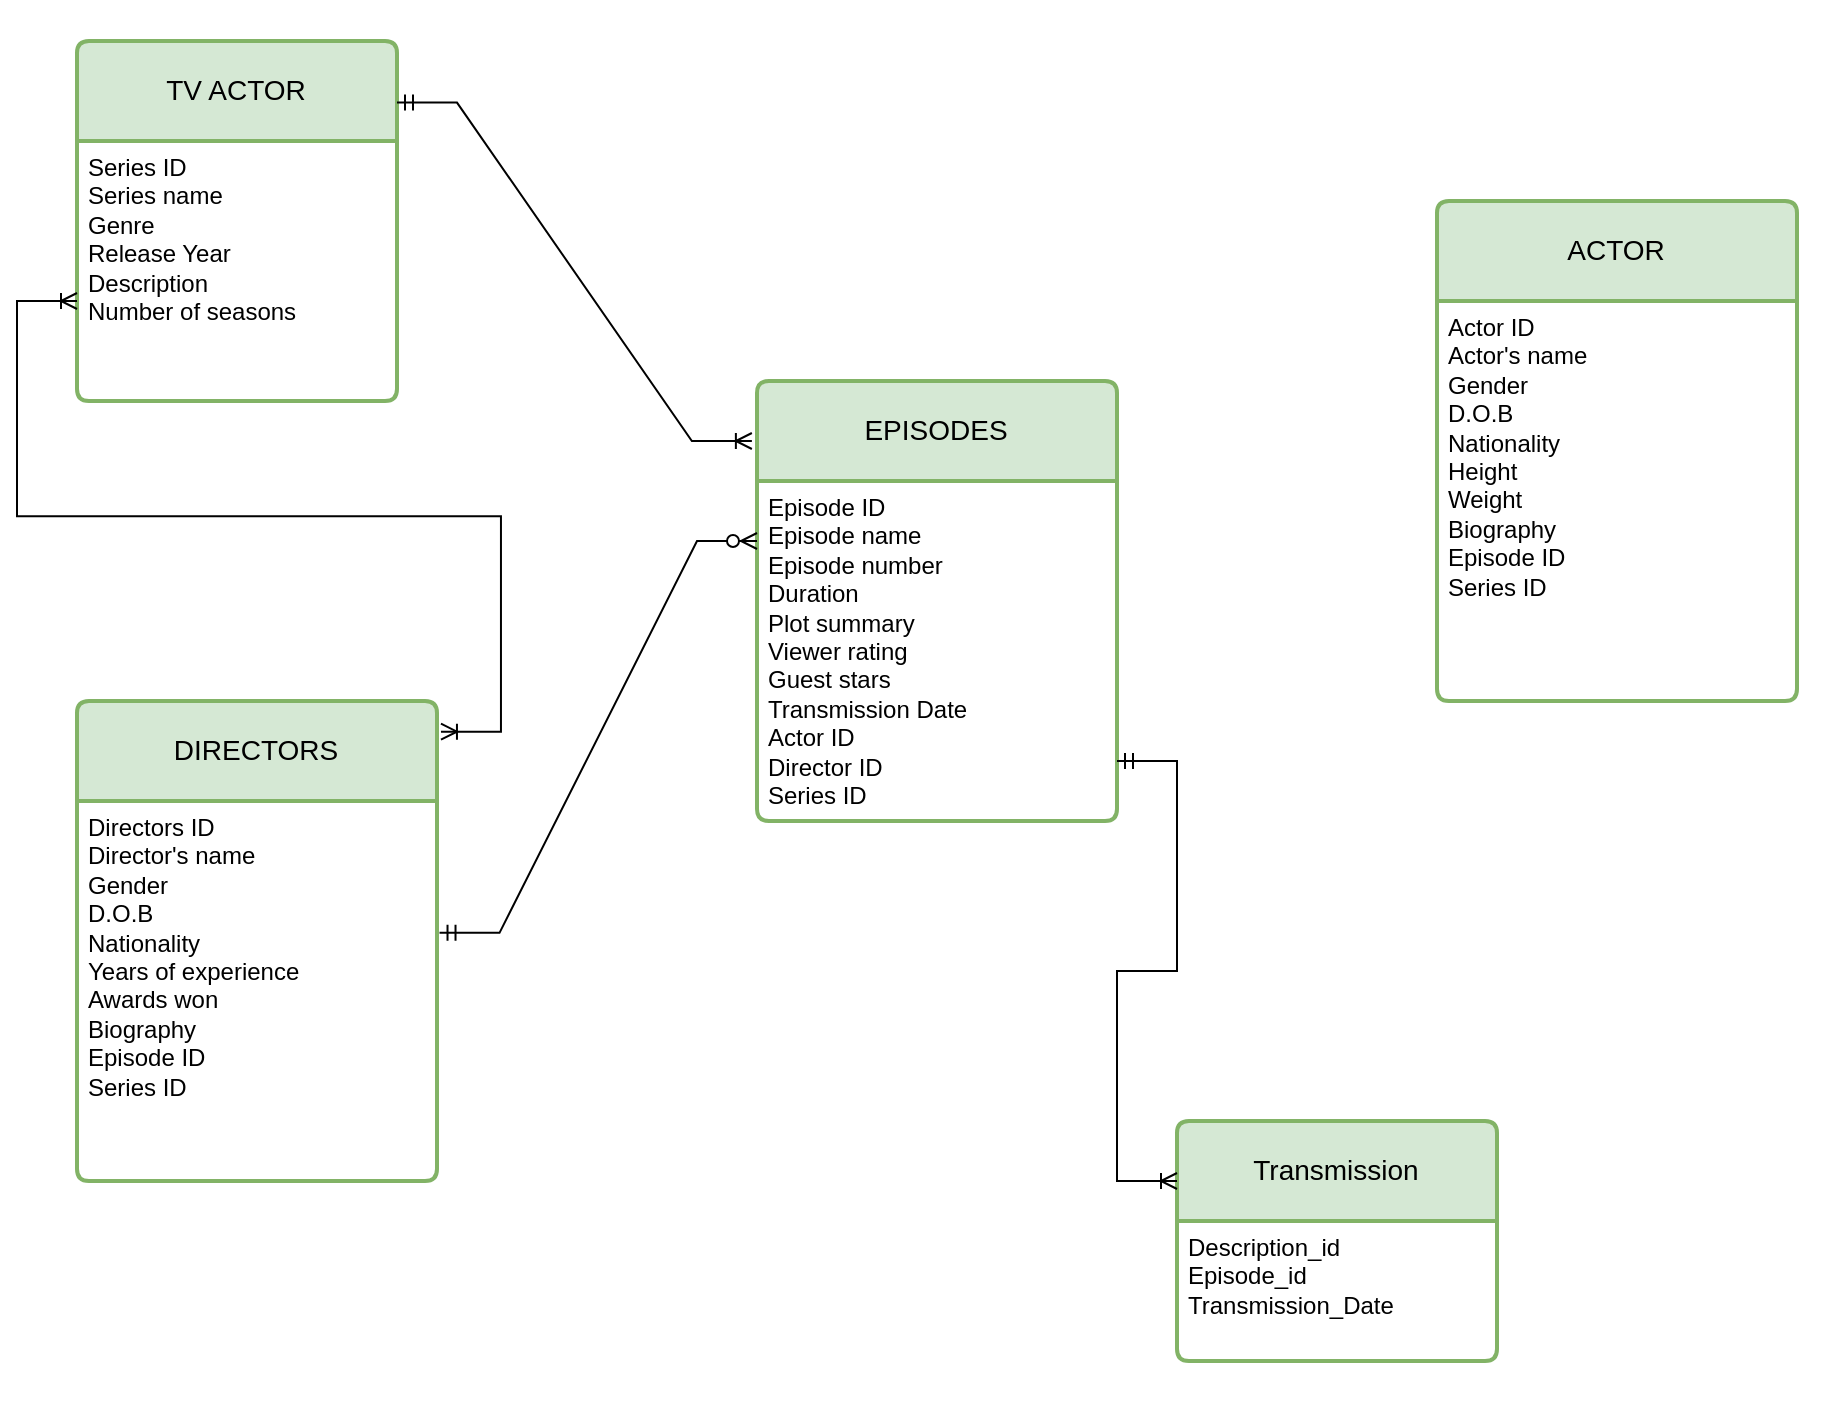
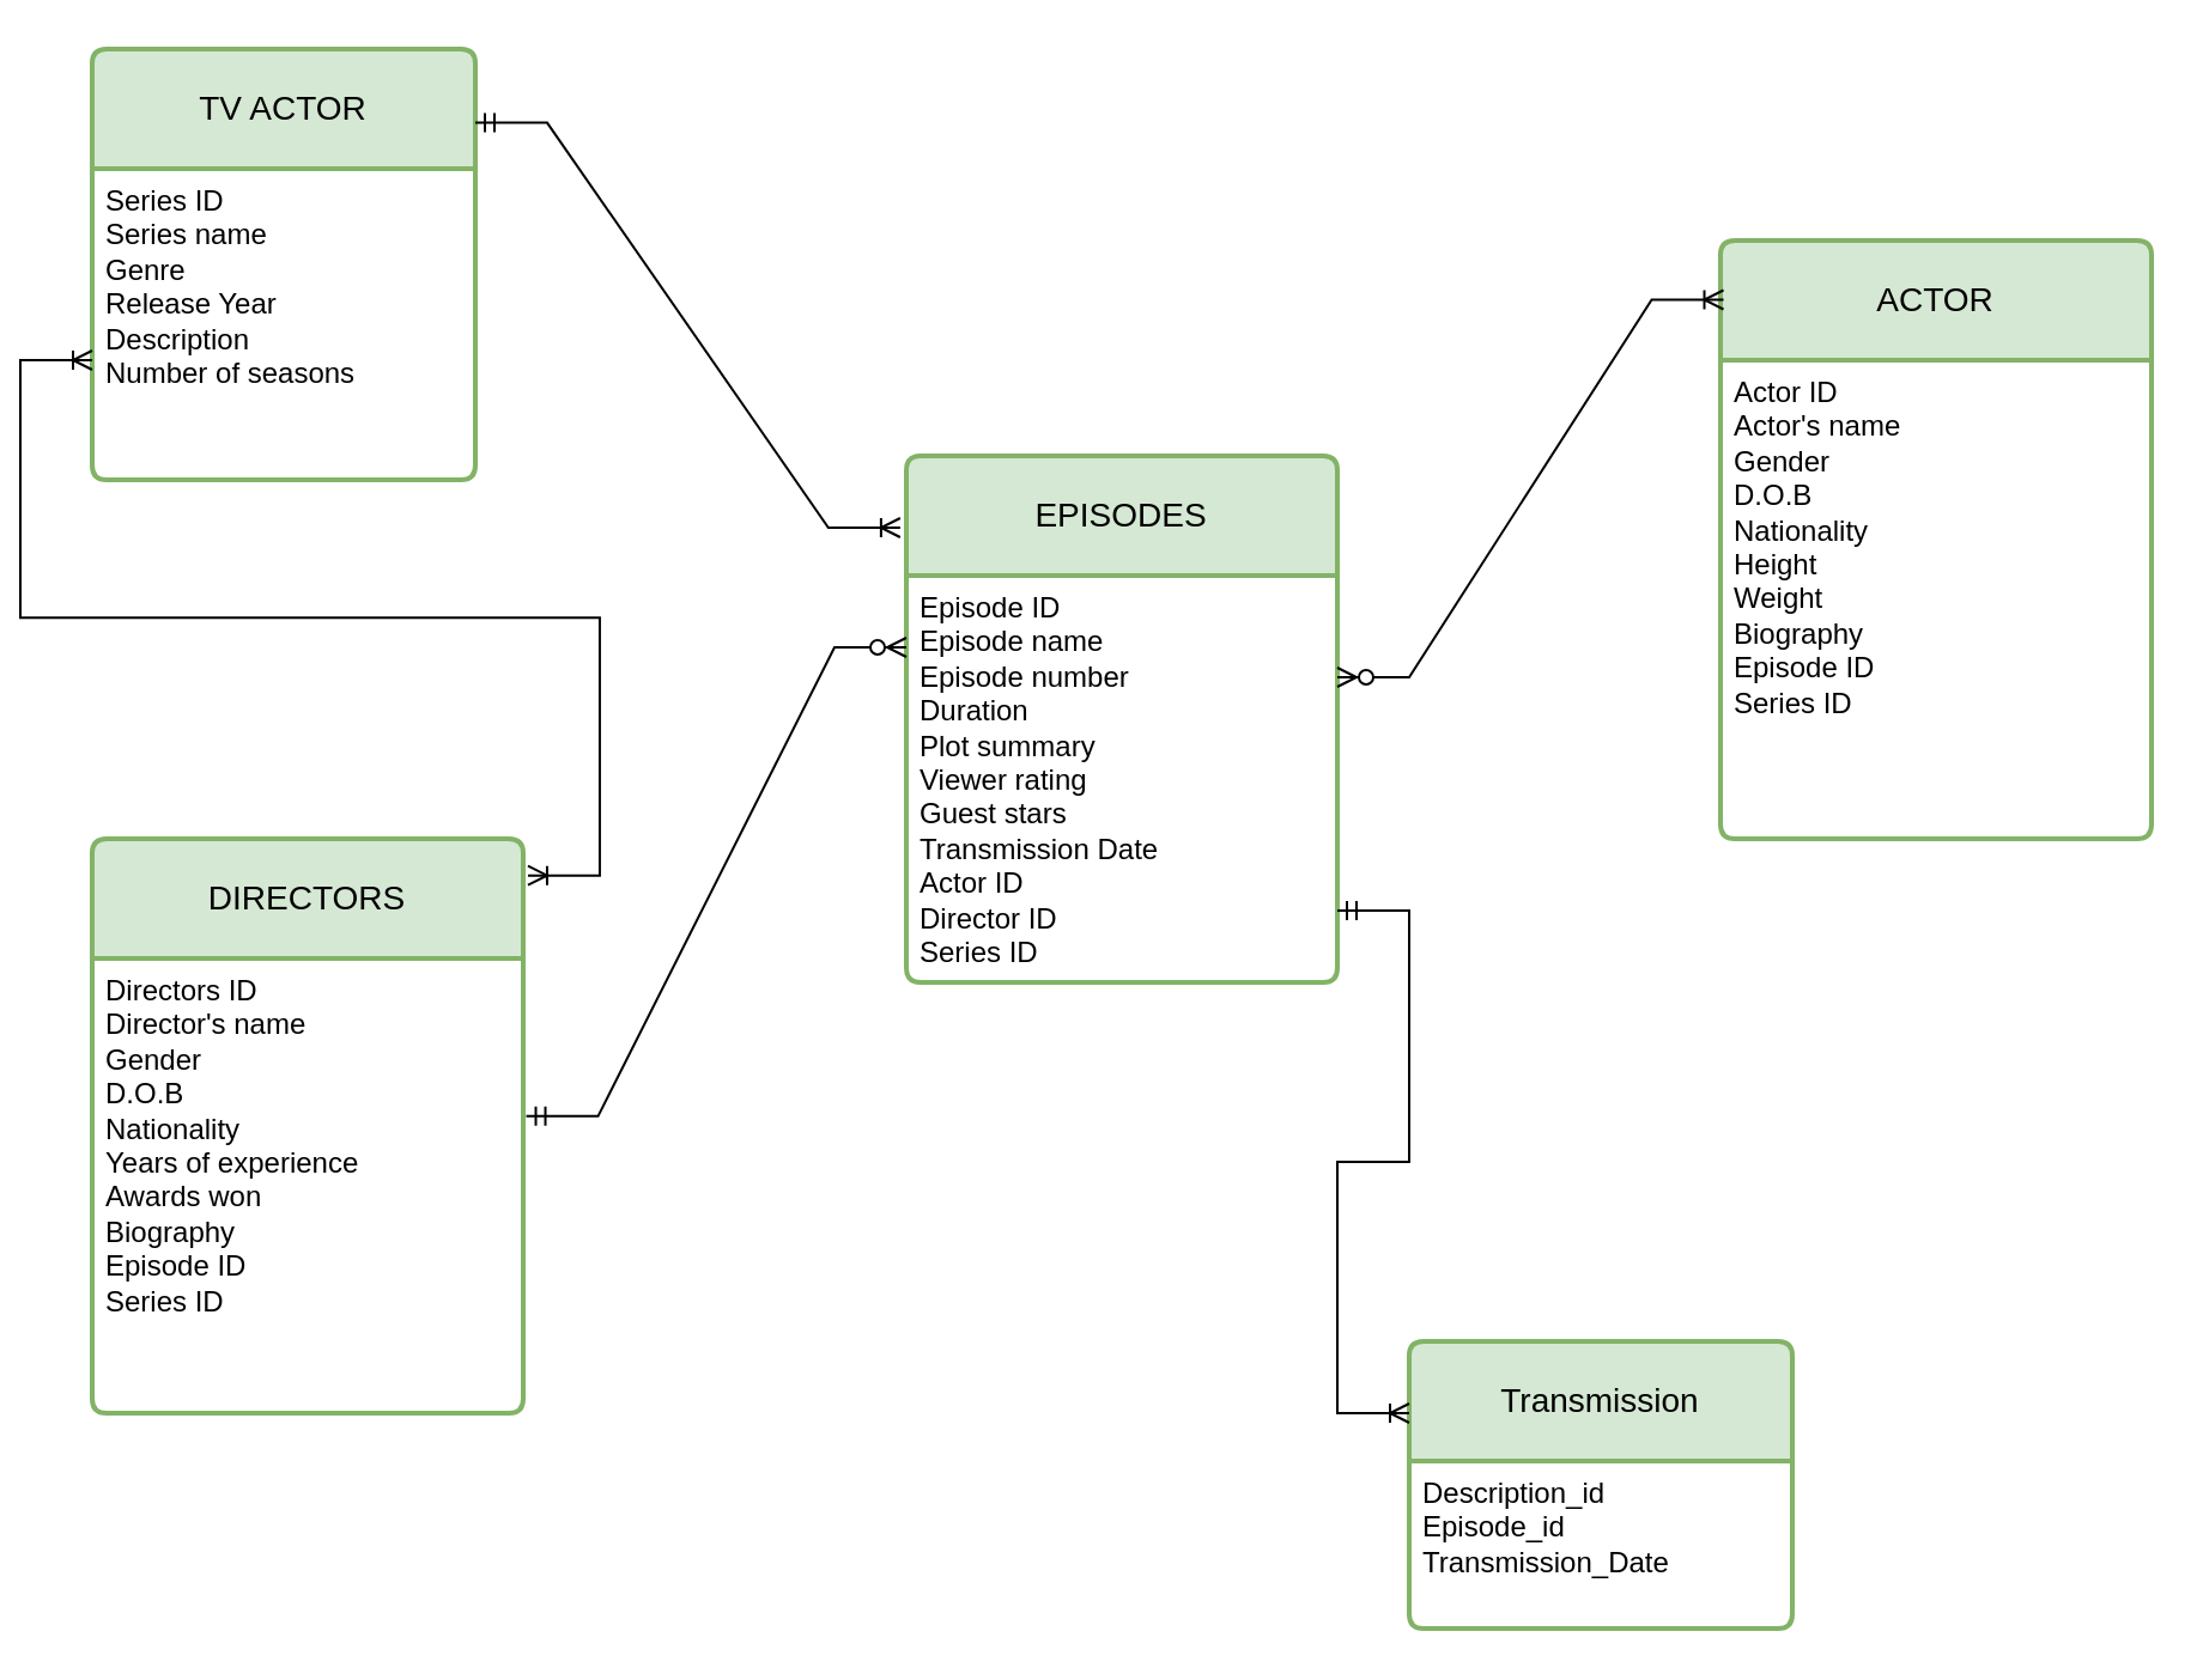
+ <mxCell id="11" value="" style="edgeStyle=entityRelationEdgeStyle;fontSize=12;html=1;endArrow=ERoneToMany;startArrow=ERzeroToMany;rounded=0;exitX=1;exitY=0.25;exitDx=0;exitDy=0;entryX=0.007;entryY=0.099;entryDx=0;entryDy=0;entryPerimeter=0;" parent="1" source="5" target="9" edge="1"><mxGeometry width="100" height="100" relative="1" as="geometry"><mxPoint x="870" y="200" as="sourcePoint" /><mxPoint x="680" y="400" as="targetPoint" /></mxGeometry></mxCell>
